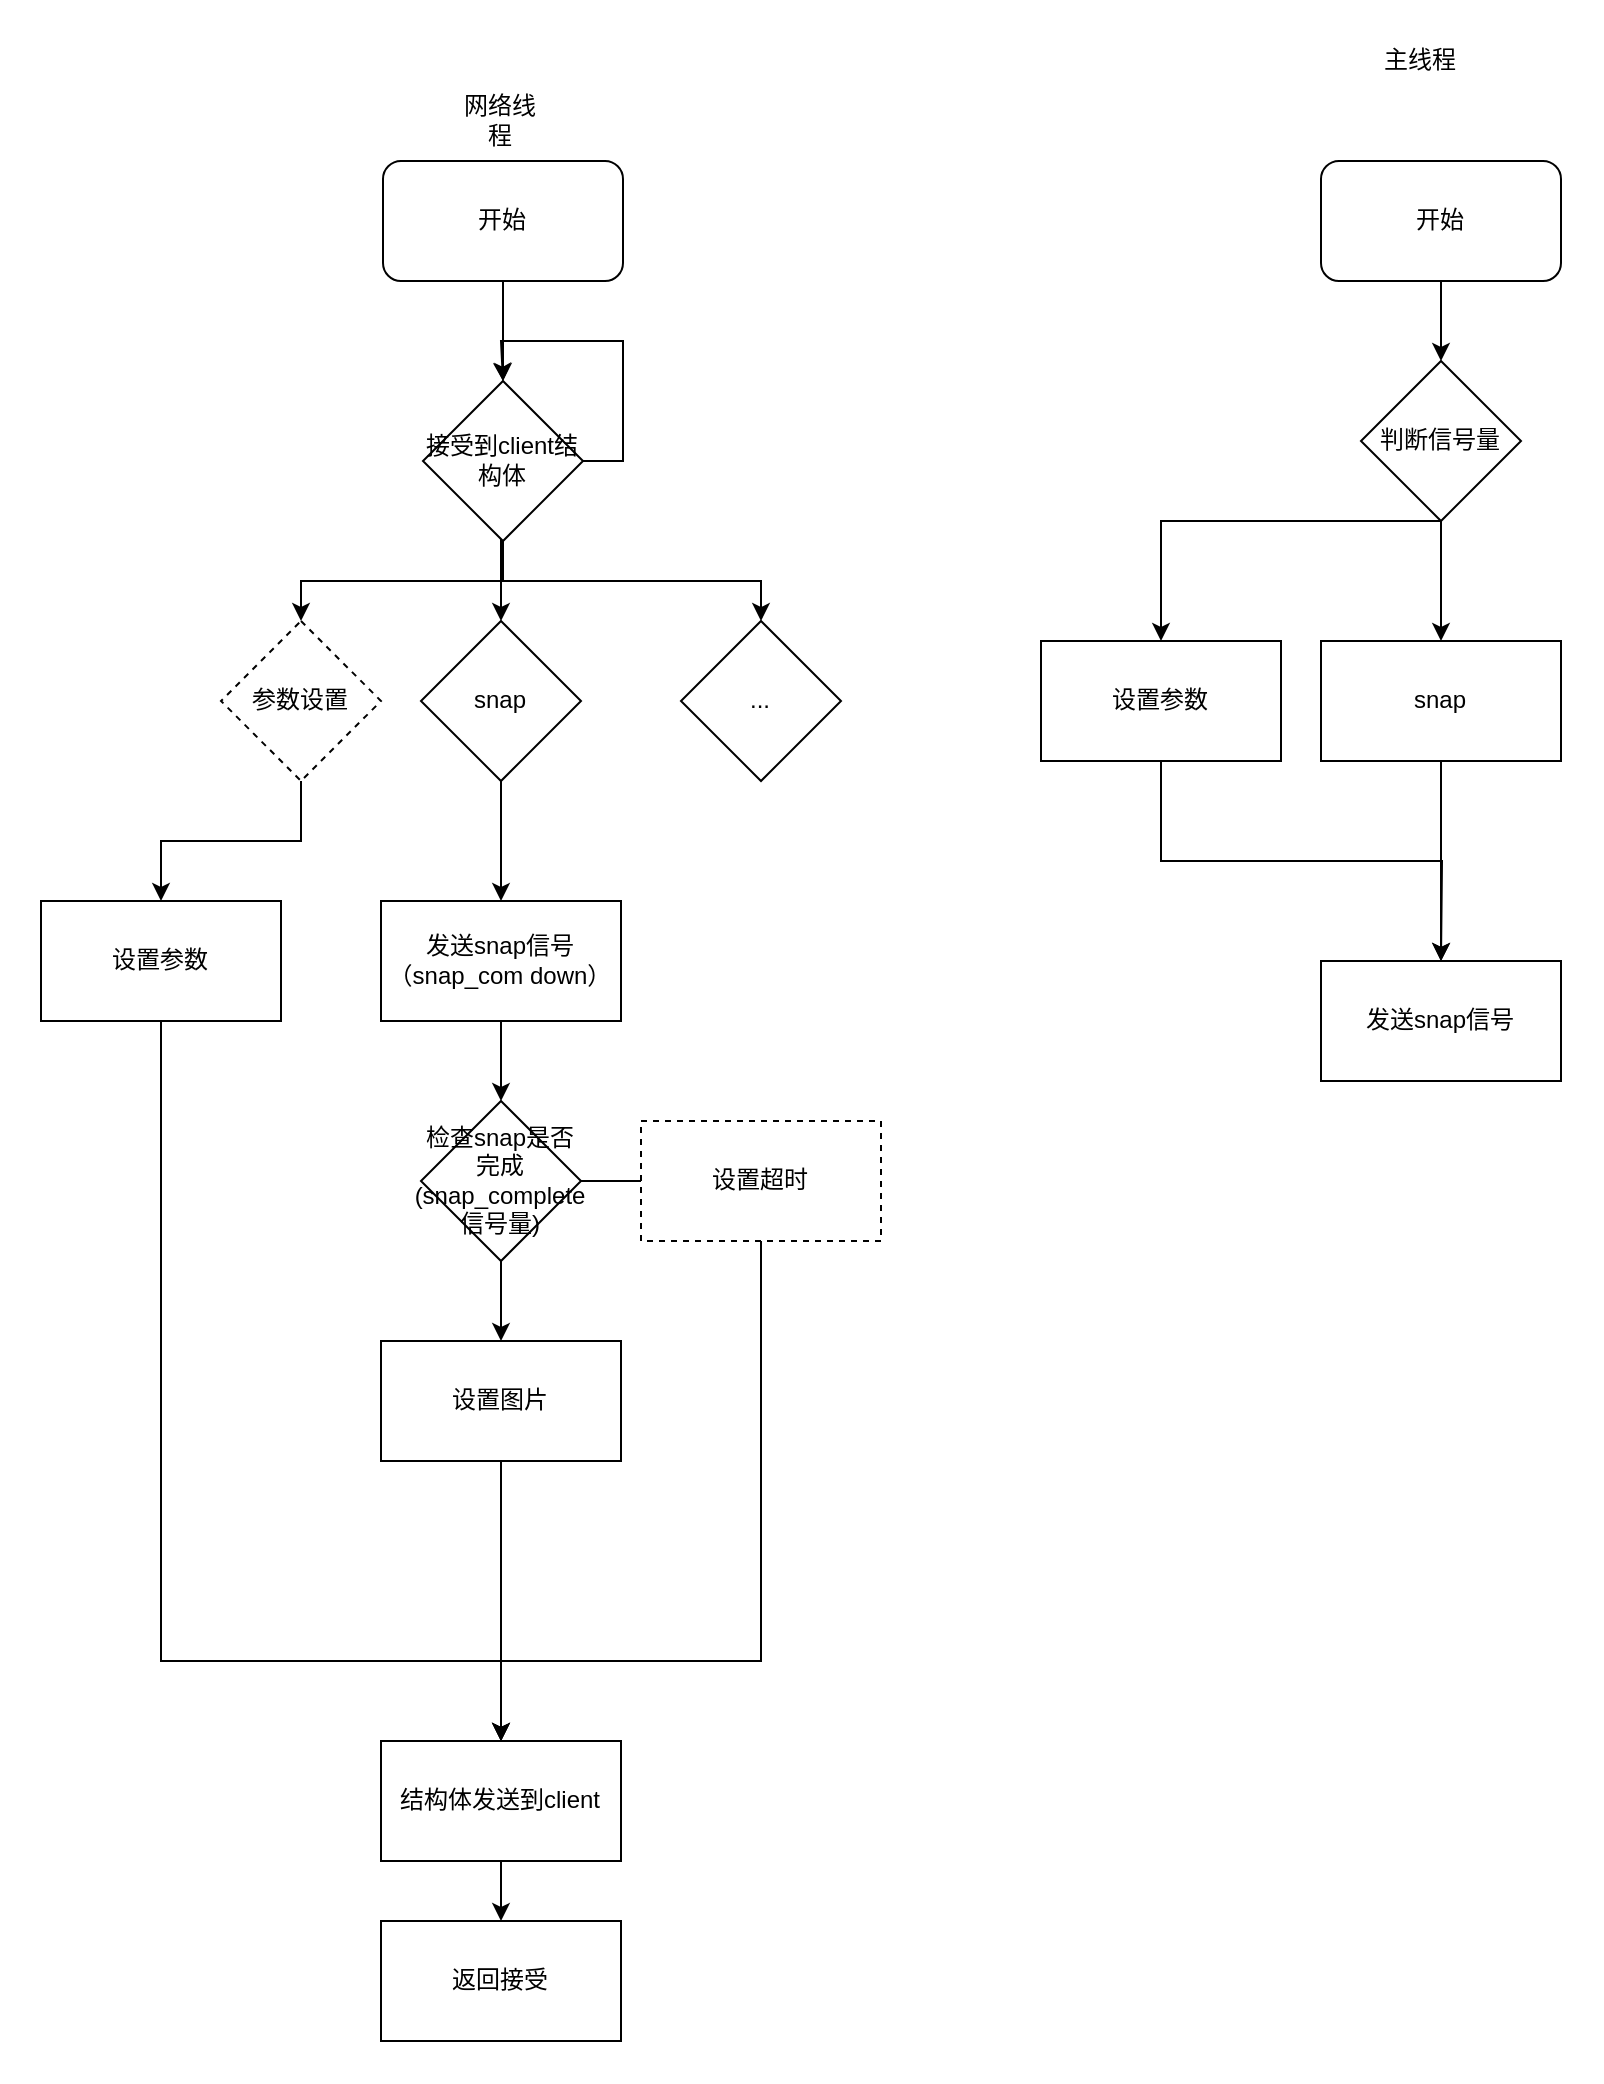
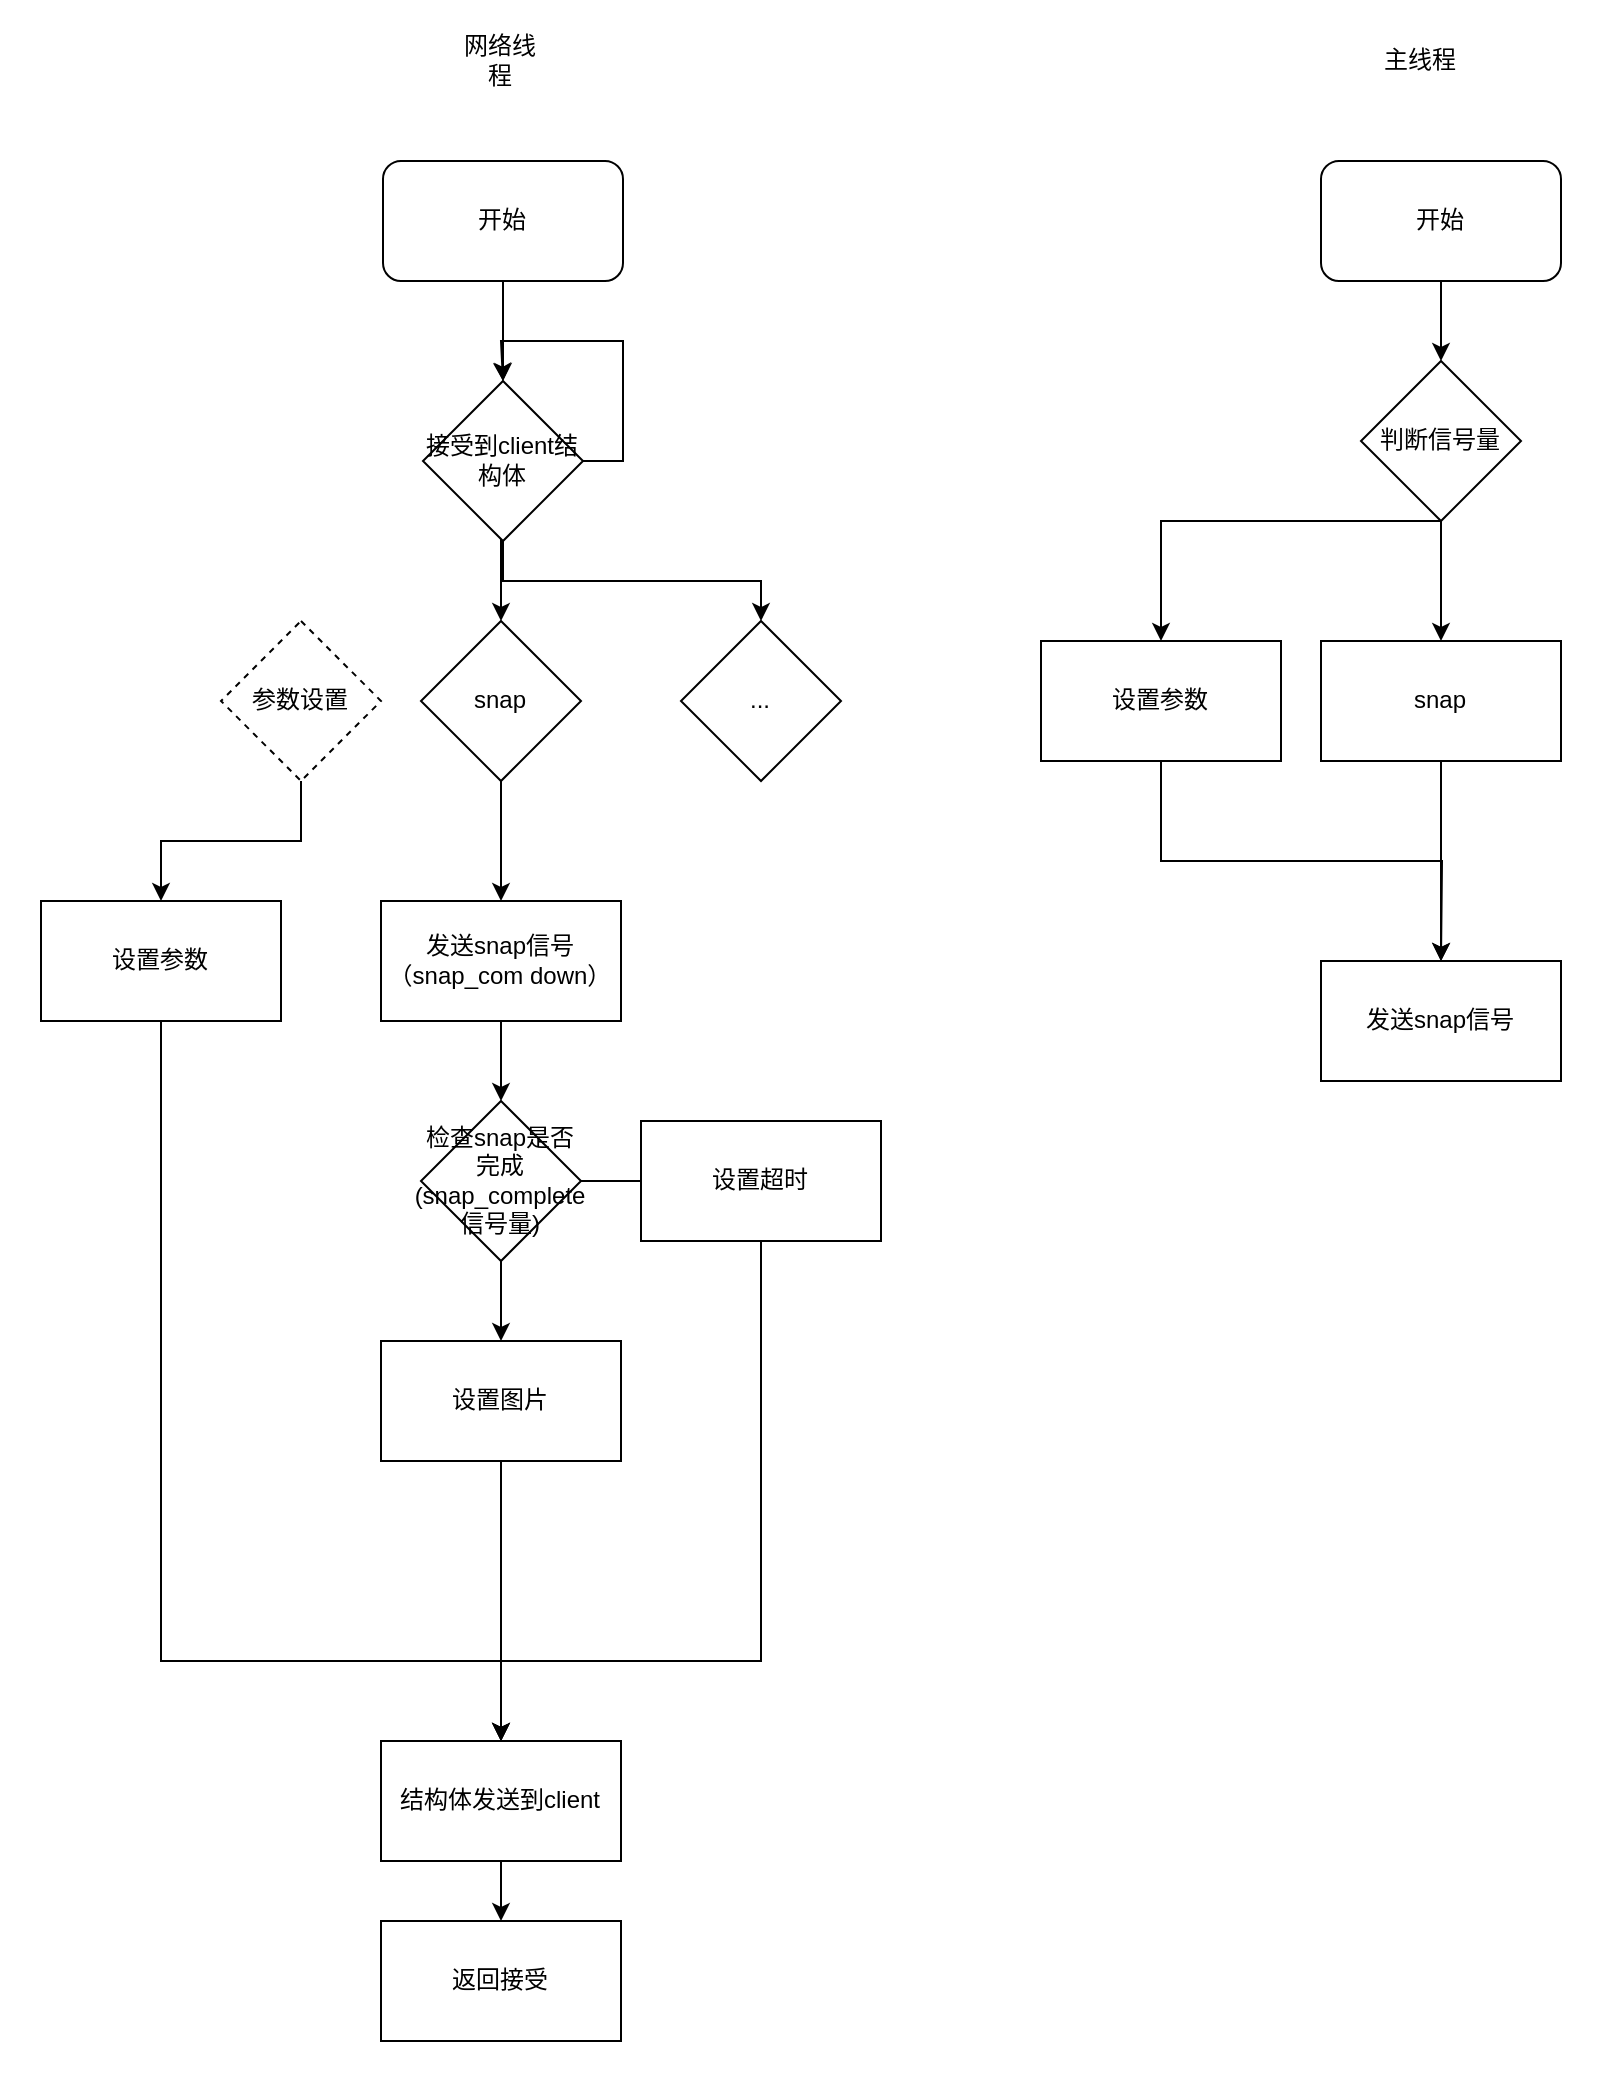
- <mxCell id="27" value="网络线程" style="text;html=1;strokeColor=none;fillColor=none;align=center;verticalAlign=middle;whiteSpace=wrap;rounded=0;" vertex="1" parent="1"><mxGeometry x="230" y="50" width="40" height="20" as="geometry" /></mxCell>
+ <mxCell id="27" value="网络线程" style="text;html=1;strokeColor=none;fillColor=none;align=center;verticalAlign=middle;whiteSpace=wrap;rounded=0;" vertex="1" parent="1"><mxGeometry x="230" y="20" width="40" height="20" as="geometry" /></mxCell>
- <mxCell id="4" style="edgeStyle=orthogonalEdgeStyle;rounded=0;orthogonalLoop=1;jettySize=auto;html=1;exitX=0.5;exitY=1;exitDx=0;exitDy=0;entryX=0.5;entryY=0;entryDx=0;entryDy=0;" edge="1" parent="1" source="8" target="10"><mxGeometry relative="1" as="geometry" /></mxCell>
- <mxCell id="24" value="设置超时" style="rounded=0;whiteSpace=wrap;html=1;dashed=1;" vertex="1" parent="1"><mxGeometry x="320" y="560" width="120" height="60" as="geometry" /></mxCell>
+ <mxCell id="24" value="设置超时" style="rounded=0;whiteSpace=wrap;html=1;" vertex="1" parent="1"><mxGeometry x="320" y="560" width="120" height="60" as="geometry" /></mxCell>
